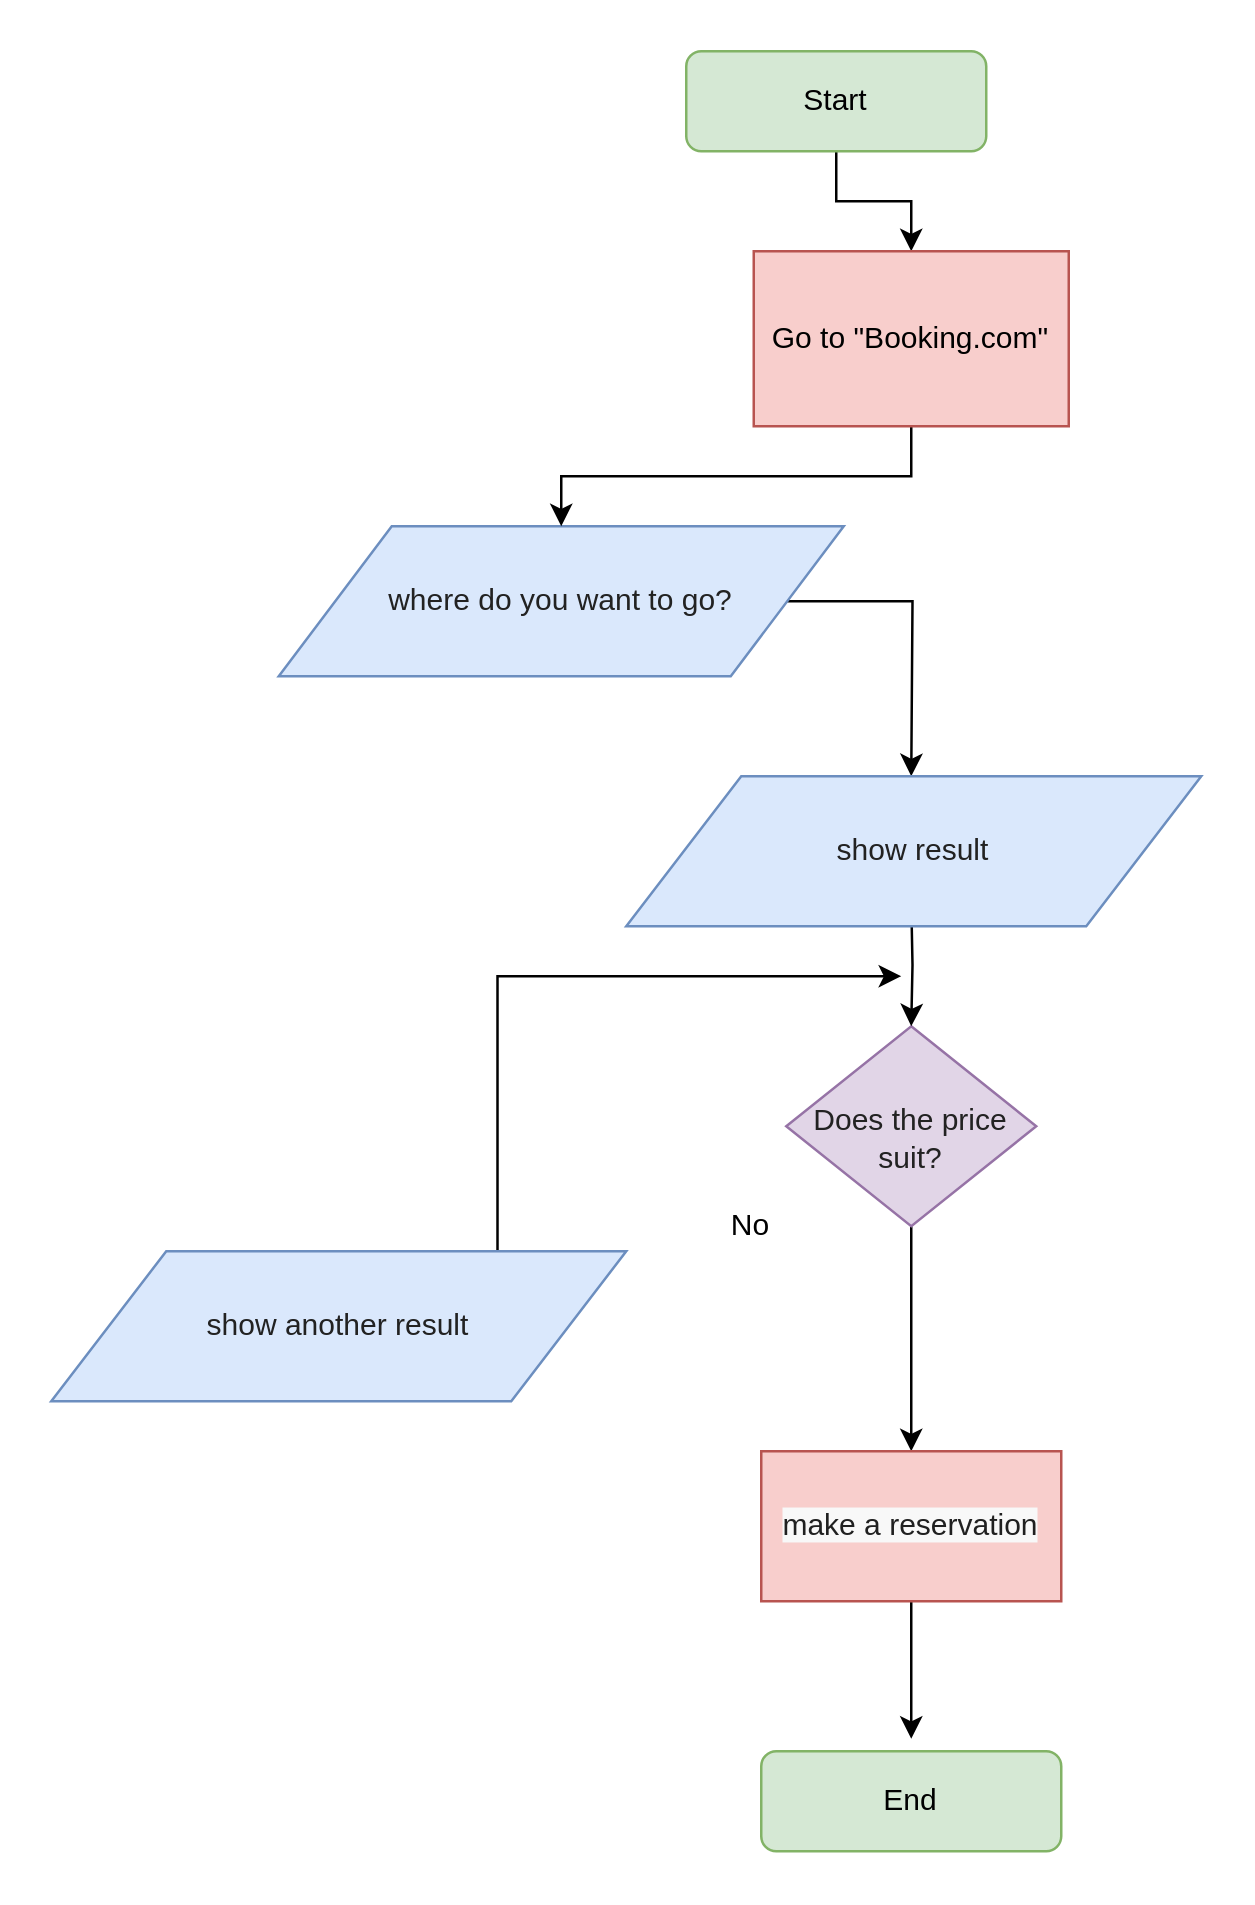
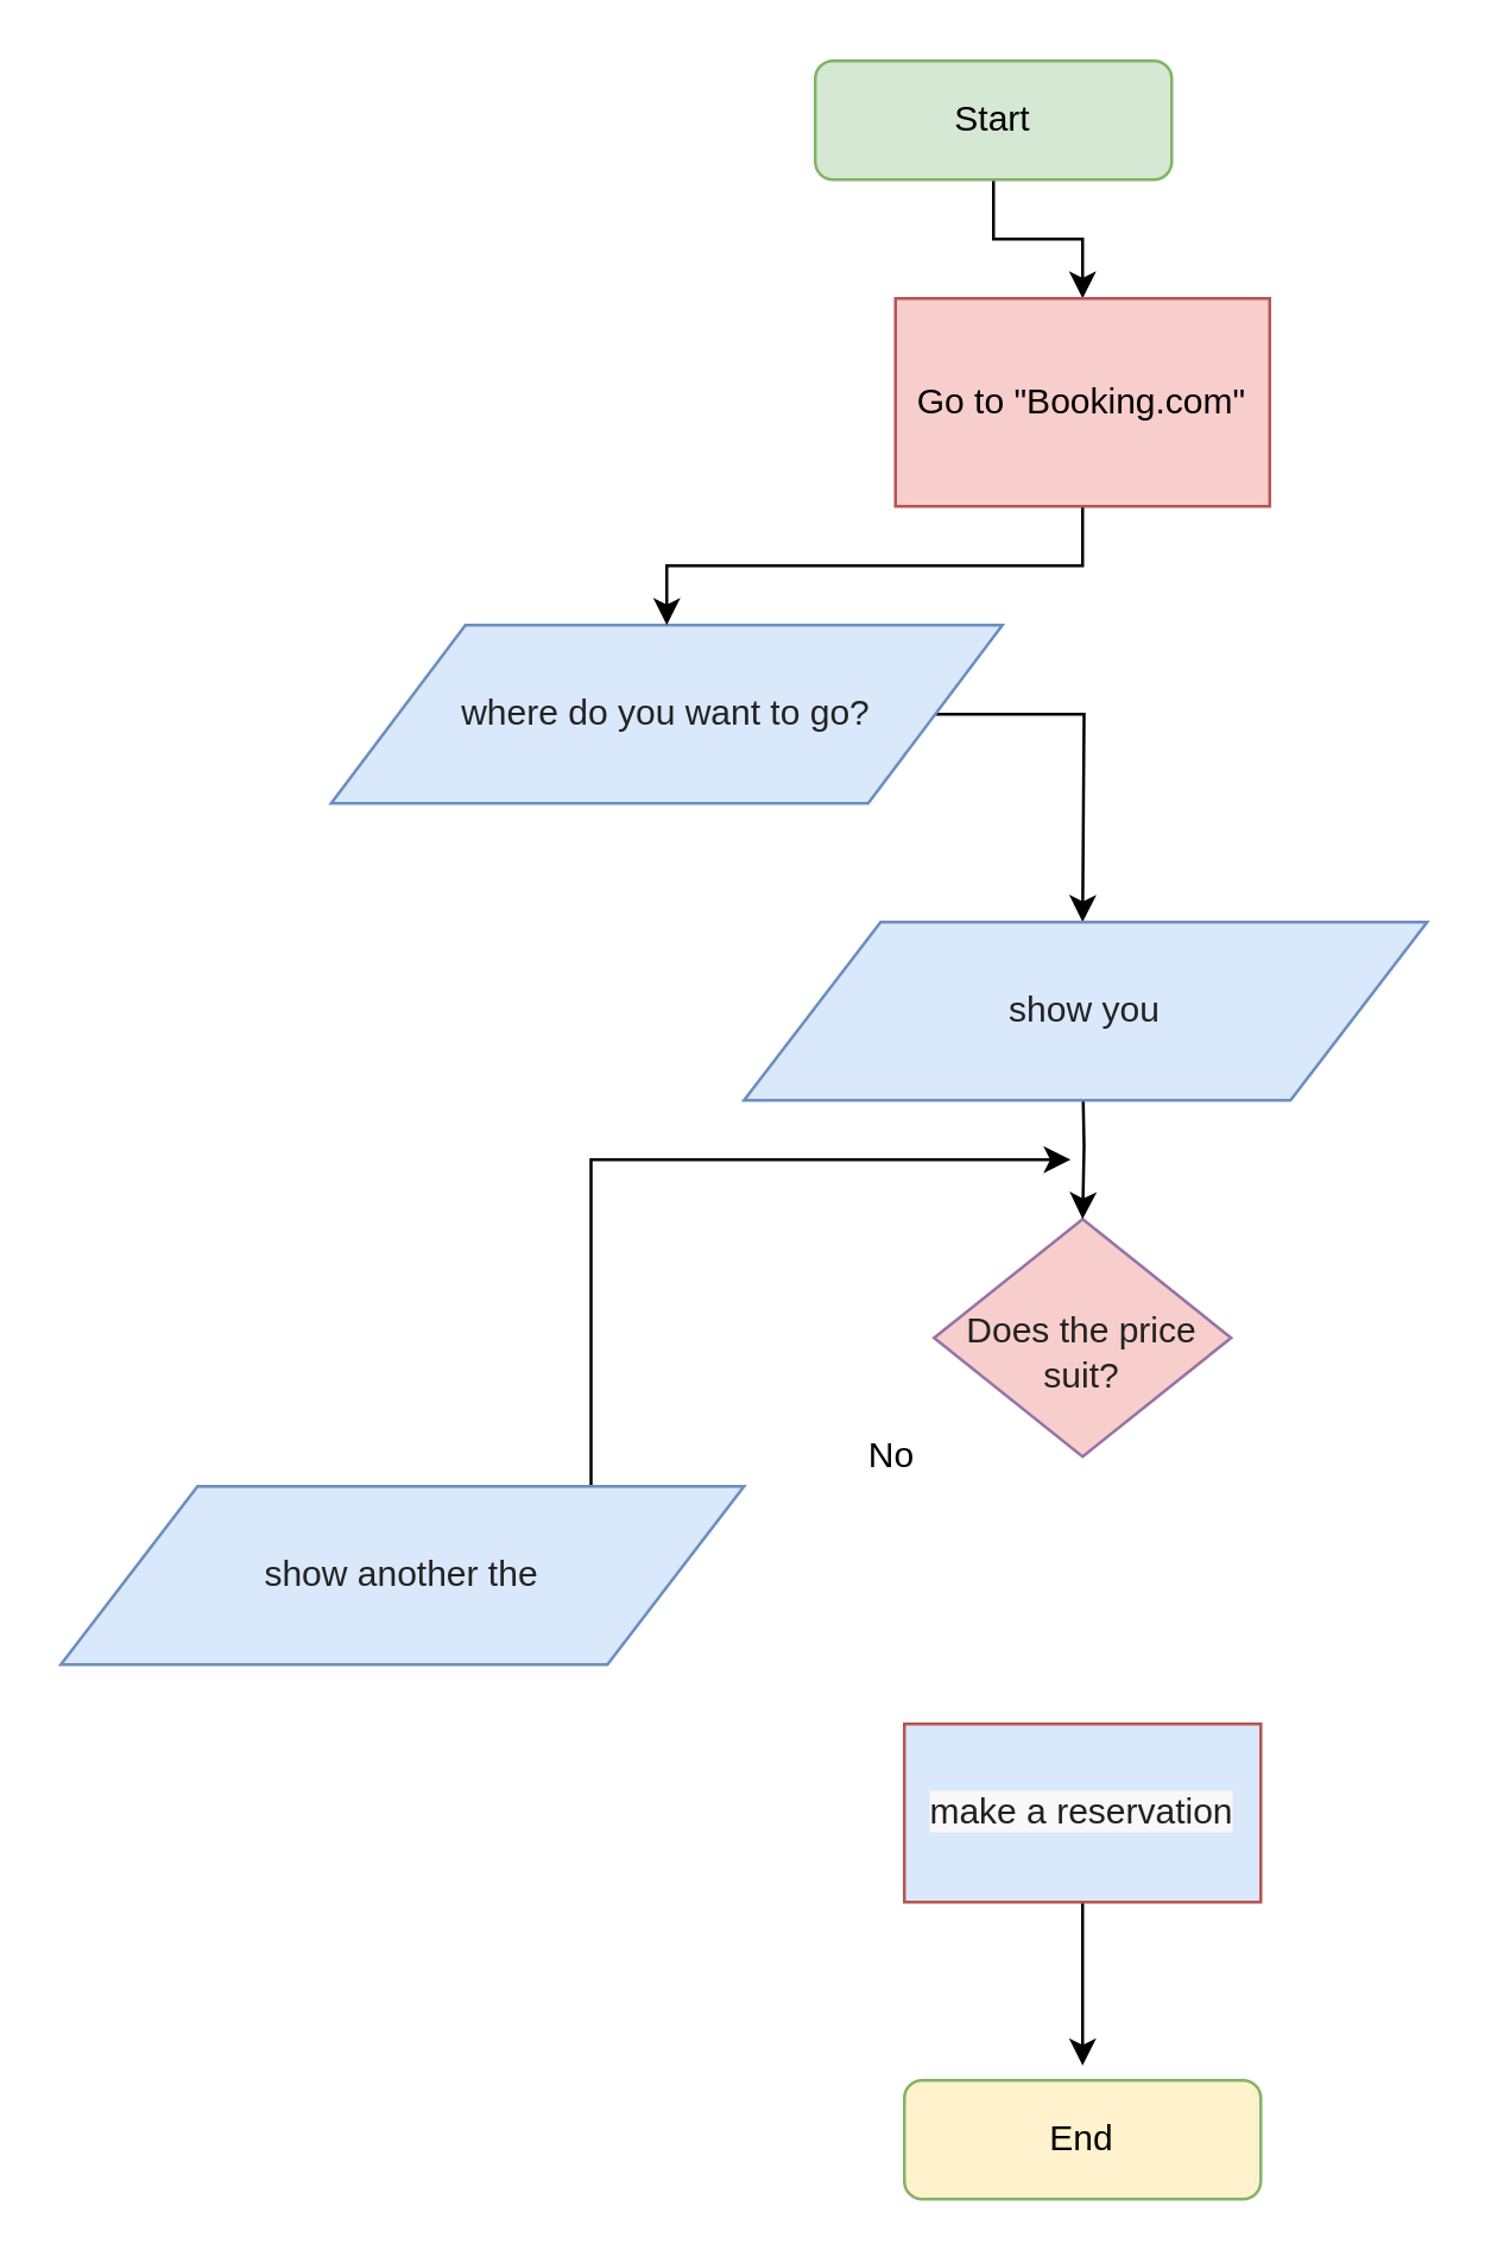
- <mxCell id="15" value="&lt;span style=&quot;color: rgb(34 , 34 , 34) ; font-family: &amp;#34;arial&amp;#34; , sans-serif ; text-align: left ; white-space: pre-wrap&quot;&gt;show result&lt;/span&gt;" style="shape=parallelogram;perimeter=parallelogramPerimeter;whiteSpace=wrap;html=1;fillColor=#dae8fc;strokeColor=#6c8ebf;" vertex="1" parent="1"><mxGeometry x="250" y="310" width="230" height="60" as="geometry" /></mxCell>
+ <mxCell id="15" value="&lt;span style=&quot;color: rgb(34 , 34 , 34) ; font-family: &amp;#34;arial&amp;#34; , sans-serif ; text-align: left ; white-space: pre-wrap&quot;&gt;show you&lt;/span&gt;" style="shape=parallelogram;perimeter=parallelogramPerimeter;whiteSpace=wrap;html=1;fillColor=#dae8fc;strokeColor=#6c8ebf;" vertex="1" parent="1"><mxGeometry x="250" y="310" width="230" height="60" as="geometry" /></mxCell>
- <mxCell id="5" value="&lt;br&gt;&lt;span style=&quot;color: rgb(34 , 34 , 34) ; font-family: &amp;#34;arial&amp;#34; , sans-serif ; text-align: left ; white-space: pre-wrap&quot;&gt;&lt;font style=&quot;font-size: 12px&quot;&gt;Does the price suit?&lt;/font&gt;&lt;/span&gt;" style="rhombus;whiteSpace=wrap;html=1;shadow=0;fontFamily=Helvetica;fontSize=12;align=center;strokeWidth=1;spacing=6;spacingTop=-4;fillColor=#e1d5e7;strokeColor=#9673a6;" parent="1" vertex="1"><mxGeometry x="314" y="410" width="100" height="80" as="geometry" /></mxCell>
+ <mxCell id="5" value="&lt;br&gt;&lt;span style=&quot;color: rgb(34 , 34 , 34) ; font-family: &amp;#34;arial&amp;#34; , sans-serif ; text-align: left ; white-space: pre-wrap&quot;&gt;&lt;font style=&quot;font-size: 12px&quot;&gt;Does the price suit?&lt;/font&gt;&lt;/span&gt;" style="rhombus;whiteSpace=wrap;html=1;shadow=0;fontFamily=Helvetica;fontSize=12;align=center;strokeWidth=1;spacing=6;spacingTop=-4;fillColor=#f8cecc;strokeColor=#9673a6;" parent="1" vertex="1"><mxGeometry x="314" y="410" width="100" height="80" as="geometry" /></mxCell>
- <mxCell id="17" value="&lt;span style=&quot;color: rgb(34 , 34 , 34) ; font-family: &amp;#34;arial&amp;#34; , sans-serif ; text-align: left ; white-space: pre-wrap&quot;&gt;show another result&lt;/span&gt;" style="shape=parallelogram;perimeter=parallelogramPerimeter;whiteSpace=wrap;html=1;fillColor=#dae8fc;strokeColor=#6c8ebf;" vertex="1" parent="1"><mxGeometry x="20" y="500" width="230" height="60" as="geometry" /></mxCell>
+ <mxCell id="17" value="&lt;span style=&quot;color: rgb(34 , 34 , 34) ; font-family: &amp;#34;arial&amp;#34; , sans-serif ; text-align: left ; white-space: pre-wrap&quot;&gt;show another the&lt;/span&gt;" style="shape=parallelogram;perimeter=parallelogramPerimeter;whiteSpace=wrap;html=1;fillColor=#dae8fc;strokeColor=#6c8ebf;" vertex="1" parent="1"><mxGeometry x="20" y="500" width="230" height="60" as="geometry" /></mxCell>
- <mxCell id="4" style="edgeStyle=orthogonalEdgeStyle;rounded=0;orthogonalLoop=1;jettySize=auto;html=1;entryX=0.5;entryY=0;entryDx=0;entryDy=0;" edge="1" parent="1" source="5" target="12"><mxGeometry relative="1" as="geometry"><Array as="points"><mxPoint x="364" y="540" /><mxPoint x="364" y="540" /></Array></mxGeometry></mxCell>
- <mxCell id="12" value="&lt;span style=&quot;color: rgba(0 , 0 , 0 , 0.87) ; font-family: &amp;#34;arial&amp;#34; , sans-serif ; text-align: left ; white-space: normal ; background-color: rgb(248 , 248 , 248)&quot;&gt;make a reservation&lt;/span&gt;" style="rounded=0;whiteSpace=wrap;html=1;fillColor=#f8cecc;strokeColor=#b85450;" vertex="1" parent="1"><mxGeometry x="304" y="580" width="120" height="60" as="geometry" /></mxCell>
+ <mxCell id="12" value="&lt;span style=&quot;color: rgba(0 , 0 , 0 , 0.87) ; font-family: &amp;#34;arial&amp;#34; , sans-serif ; text-align: left ; white-space: normal ; background-color: rgb(248 , 248 , 248)&quot;&gt;make a reservation&lt;/span&gt;" style="rounded=0;whiteSpace=wrap;html=1;fillColor=#dae8fc;strokeColor=#b85450;" vertex="1" parent="1"><mxGeometry x="304" y="580" width="120" height="60" as="geometry" /></mxCell>
- <mxCell id="16" value="End" style="rounded=1;whiteSpace=wrap;html=1;fontSize=12;glass=0;strokeWidth=1;shadow=0;fillColor=#d5e8d4;strokeColor=#82b366;" vertex="1" parent="1"><mxGeometry x="304" y="700" width="120" height="40" as="geometry" /></mxCell>
+ <mxCell id="16" value="End" style="rounded=1;whiteSpace=wrap;html=1;fontSize=12;glass=0;strokeWidth=1;shadow=0;fillColor=#fff2cc;strokeColor=#82b366;" vertex="1" parent="1"><mxGeometry x="304" y="700" width="120" height="40" as="geometry" /></mxCell>
